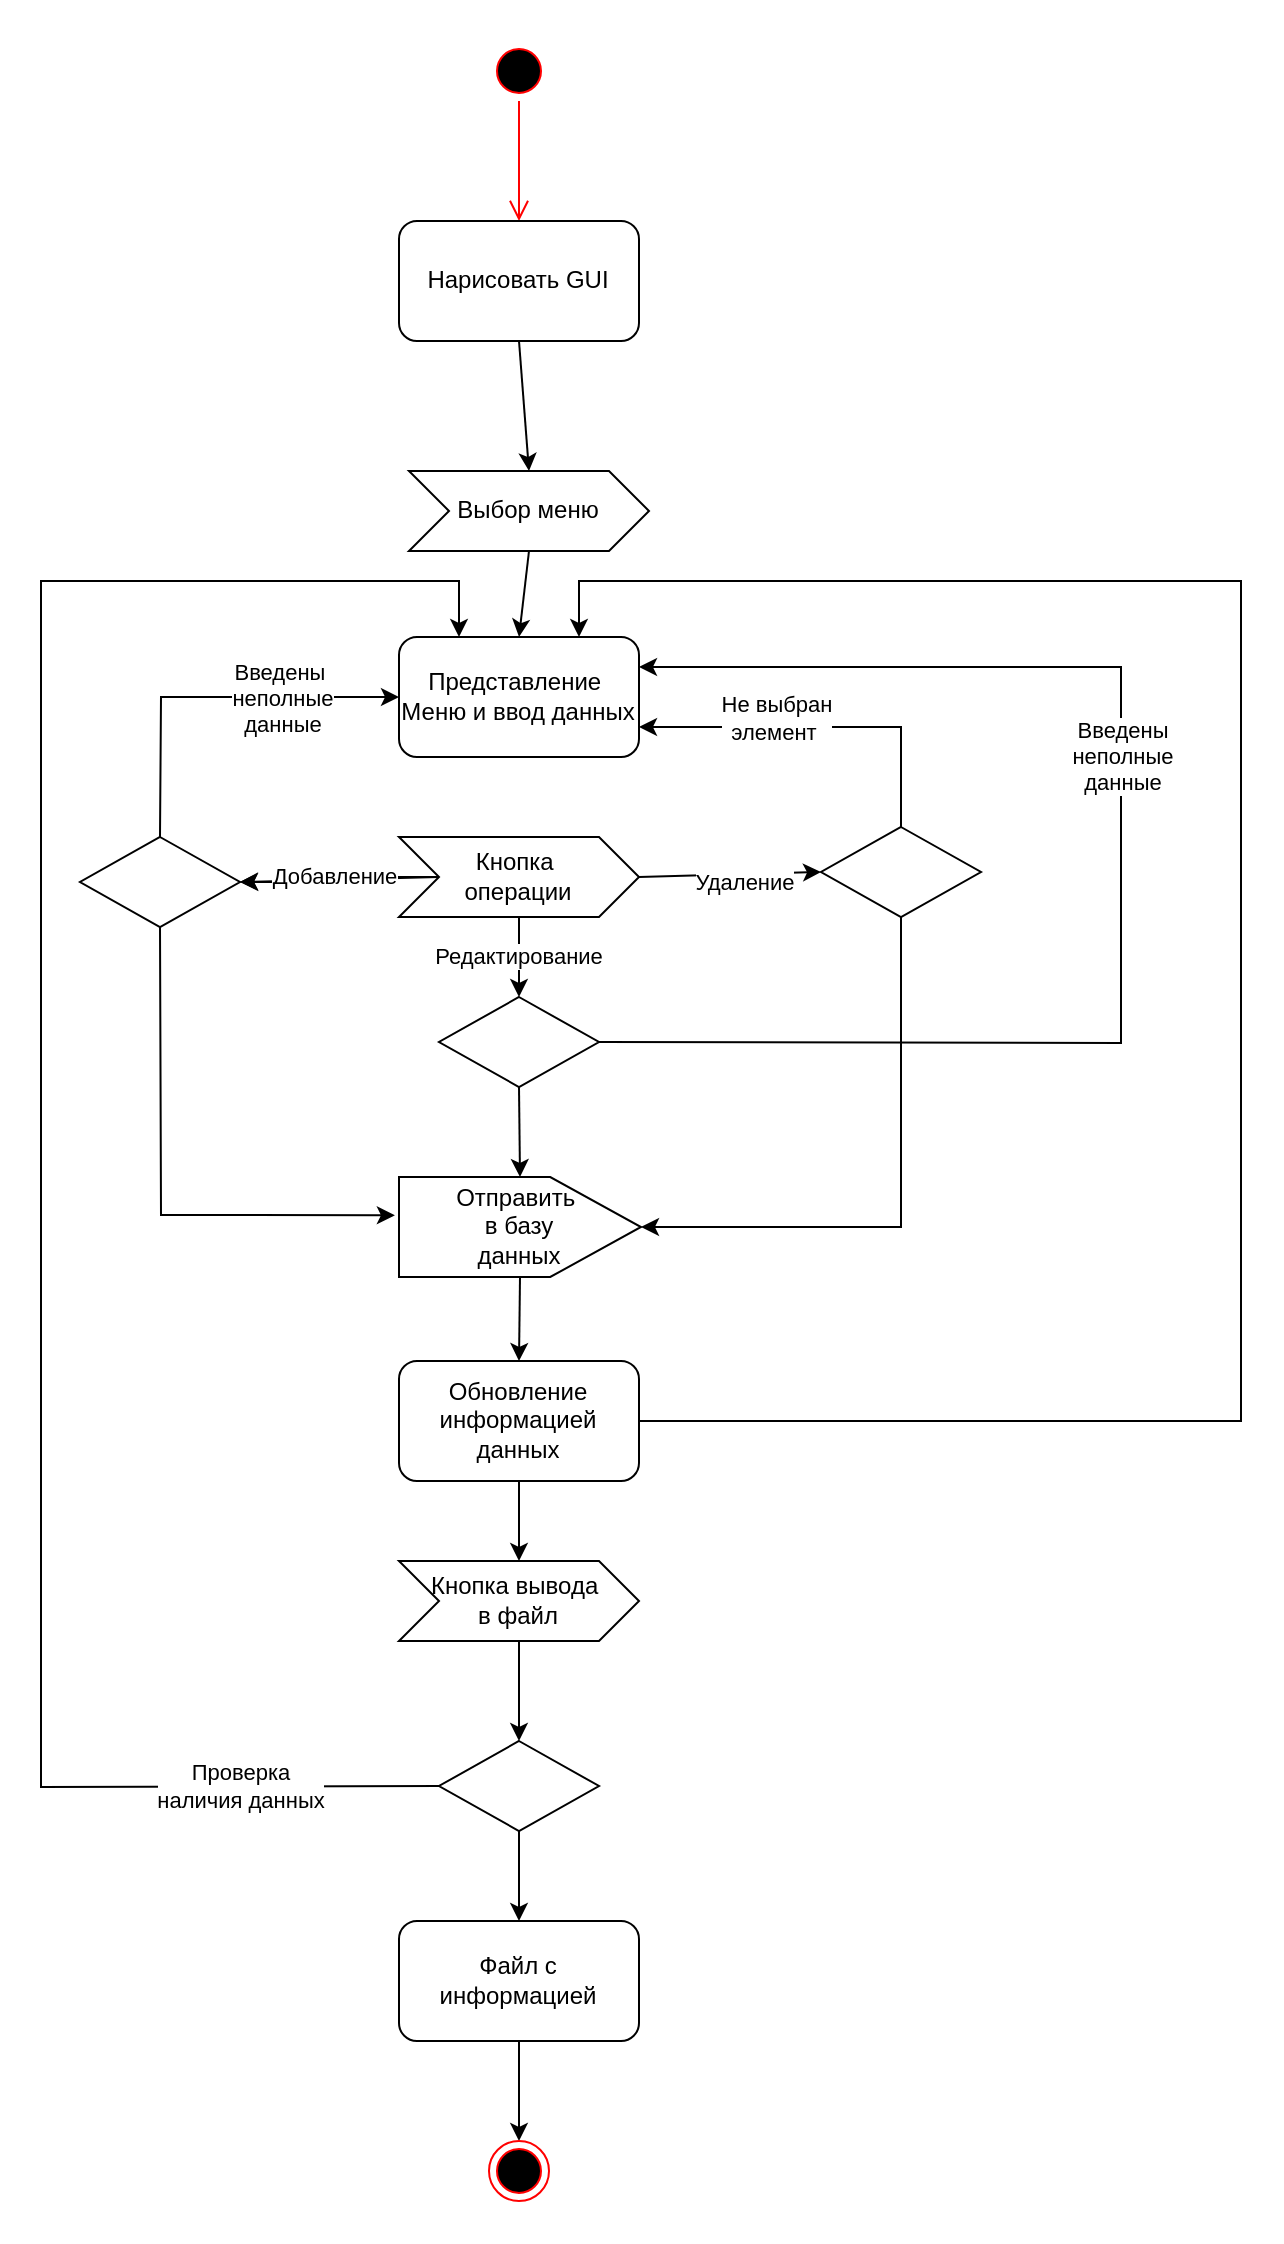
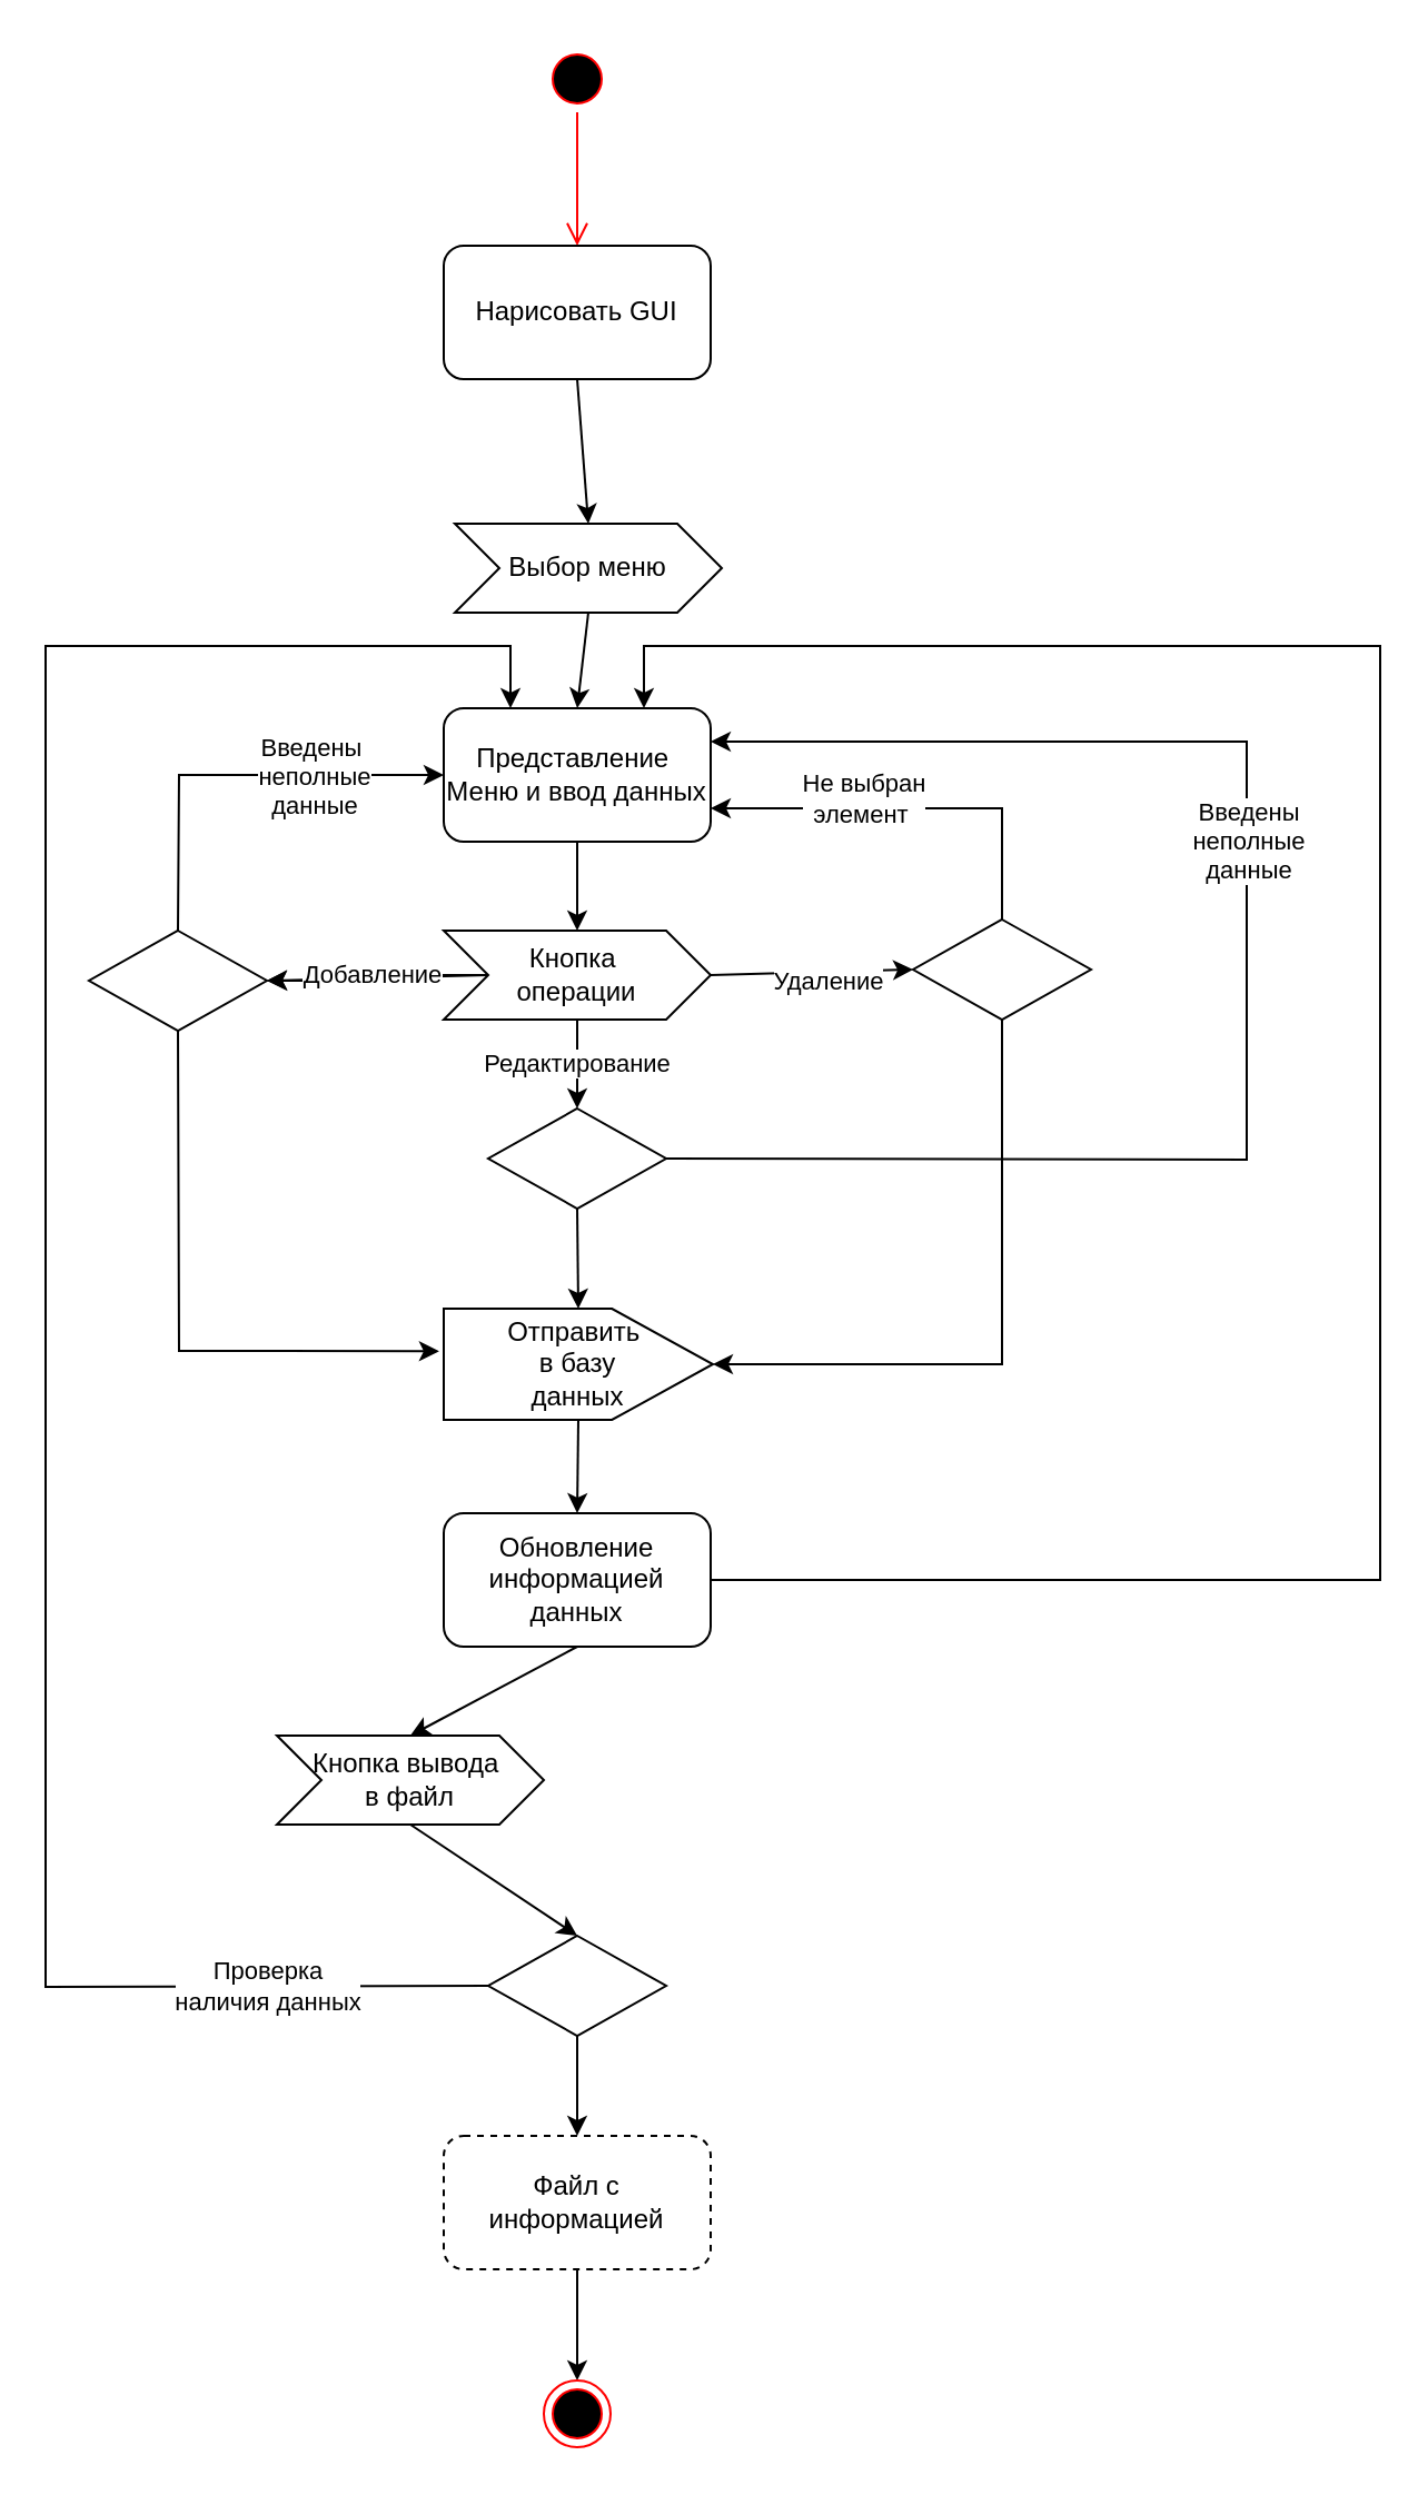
+ <mxCell id="12" value="" style="endArrow=classic;html=1;rounded=0;exitX=0.5;exitY=1;exitDx=0;exitDy=0;entryX=0.5;entryY=0;entryDx=0;entryDy=0;" edge="1" parent="1" source="8" target="10"><mxGeometry width="50" height="50" relative="1" as="geometry"><mxPoint x="400" y="438" as="sourcePoint" /><mxPoint x="450" y="388" as="targetPoint" /></mxGeometry></mxCell>
- <mxCell id="24" value="Кнопка вывода&amp;nbsp;&lt;br&gt;в файл" style="shape=step;perimeter=stepPerimeter;whiteSpace=wrap;html=1;fixedSize=1;" vertex="1" parent="1"><mxGeometry x="199" y="780" width="120" height="40" as="geometry" /></mxCell>
+ <mxCell id="24" value="Кнопка вывода&amp;nbsp;&lt;br&gt;в файл" style="shape=step;perimeter=stepPerimeter;whiteSpace=wrap;html=1;fixedSize=1;" vertex="1" parent="1"><mxGeometry x="124" y="780" width="120" height="40" as="geometry" /></mxCell>
- <mxCell id="41" value="Файл с информацией" style="rounded=1;whiteSpace=wrap;html=1;" vertex="1" parent="1"><mxGeometry x="199" y="960" width="120" height="60" as="geometry" /></mxCell>
+ <mxCell id="41" value="Файл с информацией" style="rounded=1;whiteSpace=wrap;html=1;dashed=1;" vertex="1" parent="1"><mxGeometry x="199" y="960" width="120" height="60" as="geometry" /></mxCell>
